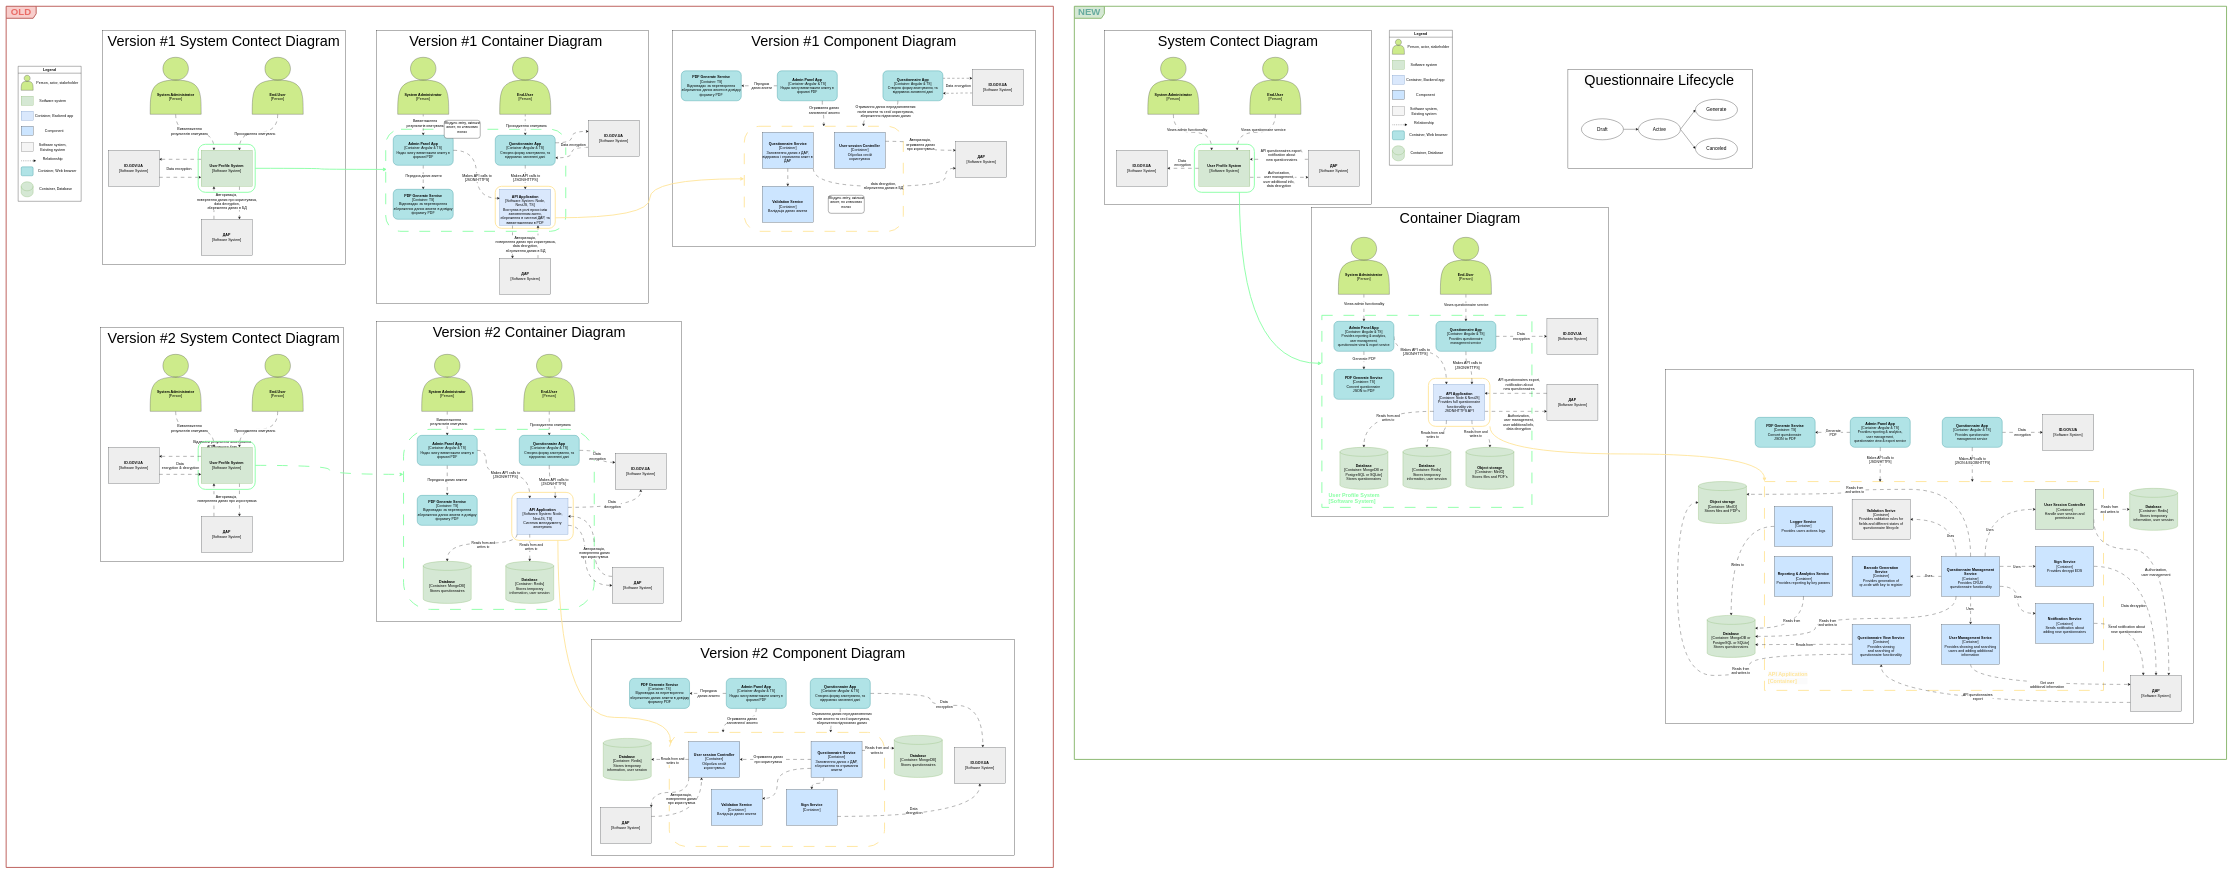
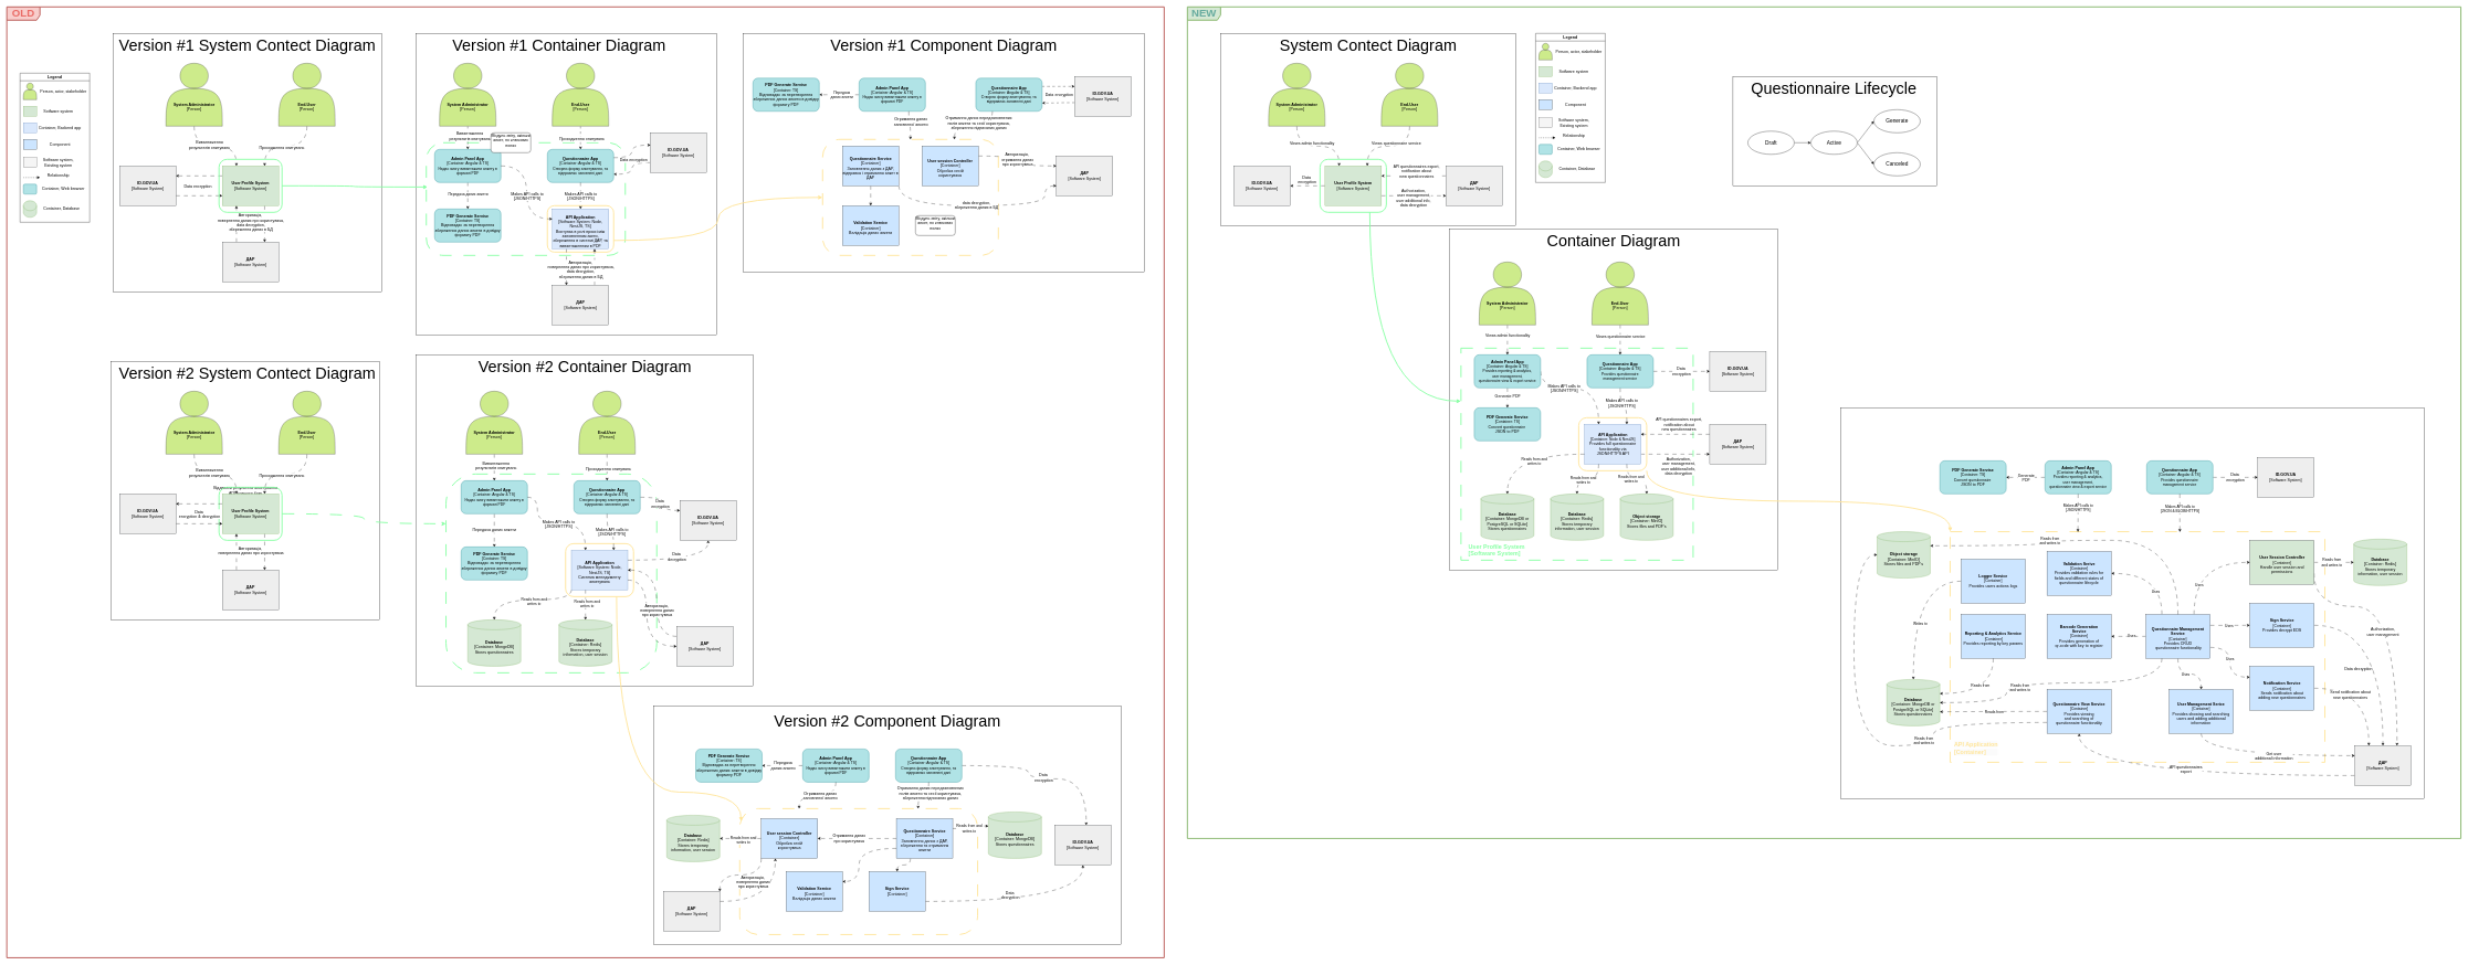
- <mxCell id="299" value="&lt;div&gt;&lt;b style=&quot;background-color: transparent; color: light-dark(rgb(0, 0, 0), rgb(255, 255, 255));&quot;&gt;Validation Serive&lt;/b&gt;&lt;/div&gt;&lt;div&gt;&lt;font style=&quot;font-size: 11px;&quot;&gt;[Container]&lt;/font&gt;&lt;/div&gt;&lt;div&gt;Provides validation rules for &lt;br&gt;fields and different states of &lt;br&gt;questionnaire lifecycle&lt;/div&gt;" style="html=1;whiteSpace=wrap;fillColor=#eeeeee;strokeColor=#36393d;" vertex="1" parent="1"><mxGeometry x="6172.082" y="1663.448" width="193.881" height="133.108" as="geometry" /></mxCell>
+ <mxCell id="299" value="&lt;div&gt;&lt;b style=&quot;background-color: transparent; color: light-dark(rgb(0, 0, 0), rgb(255, 255, 255));&quot;&gt;Validation Serive&lt;/b&gt;&lt;/div&gt;&lt;div&gt;&lt;font style=&quot;font-size: 11px;&quot;&gt;[Container]&lt;/font&gt;&lt;/div&gt;&lt;div&gt;Provides validation rules for &lt;br&gt;fields and different states of &lt;br&gt;questionnaire lifecycle&lt;/div&gt;" style="html=1;whiteSpace=wrap;fillColor=#cce5ff;strokeColor=#36393d;" vertex="1" parent="1"><mxGeometry x="6172.082" y="1663.448" width="193.881" height="133.108" as="geometry" /></mxCell>
- <mxCell id="312" value="&lt;div&gt;&lt;b&gt;&lt;br&gt;&lt;/b&gt;&lt;/div&gt;&lt;b&gt;&lt;div&gt;&lt;b style=&quot;background-color: transparent; color: light-dark(rgb(0, 0, 0), rgb(255, 255, 255));&quot;&gt;User Management Serice&lt;/b&gt;&lt;/div&gt;&lt;/b&gt;&lt;div&gt;&lt;font style=&quot;font-size: 11px;&quot;&gt;[Container]&lt;/font&gt;&lt;/div&gt;&lt;div&gt;Provides showing and searching users and adding additional information&lt;/div&gt;" style="html=1;whiteSpace=wrap;fillColor=#cce5ff;strokeColor=#36393d;" vertex="1" parent="1"><mxGeometry x="6469.997" y="2080.003" width="193.881" height="133.108" as="geometry" /></mxCell>
+ <mxCell id="312" value="&lt;div&gt;&lt;b&gt;&lt;br&gt;&lt;/b&gt;&lt;/div&gt;&lt;b&gt;&lt;div&gt;&lt;b style=&quot;background-color: transparent; color: light-dark(rgb(0, 0, 0), rgb(255, 255, 255));&quot;&gt;User Management Serice&lt;/b&gt;&lt;/div&gt;&lt;/b&gt;&lt;div&gt;&lt;font style=&quot;font-size: 11px;&quot;&gt;[Container]&lt;/font&gt;&lt;/div&gt;&lt;div&gt;Provides showing and searching users and adding additional information&lt;/div&gt;" style="html=1;whiteSpace=wrap;fillColor=#cce5ff;strokeColor=#36393d;" vertex="1" parent="1"><mxGeometry x="6539.997" y="2080.003" width="193.881" height="133.108" as="geometry" /></mxCell>
